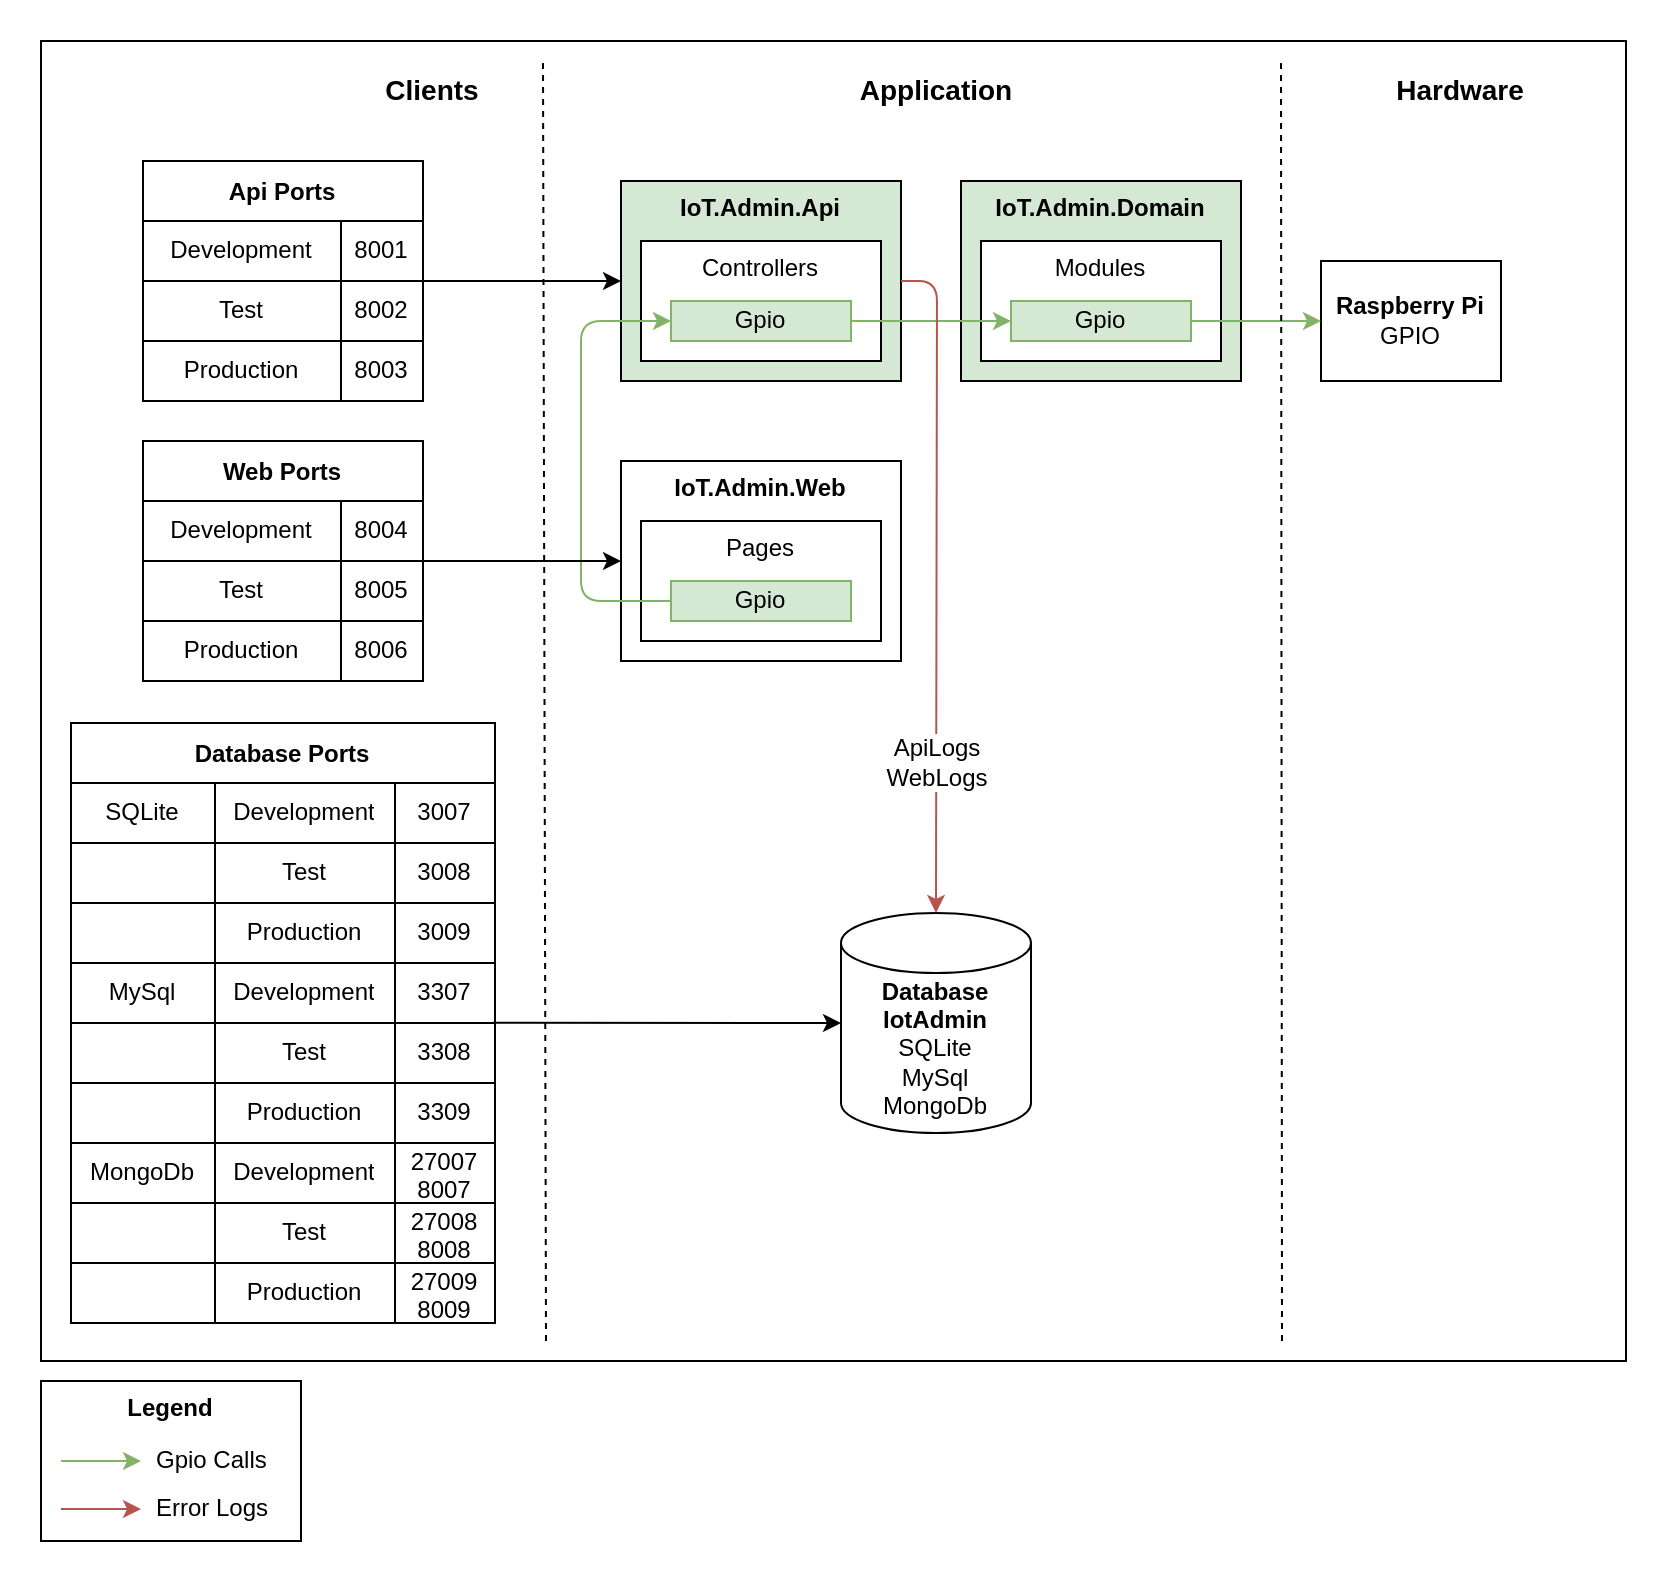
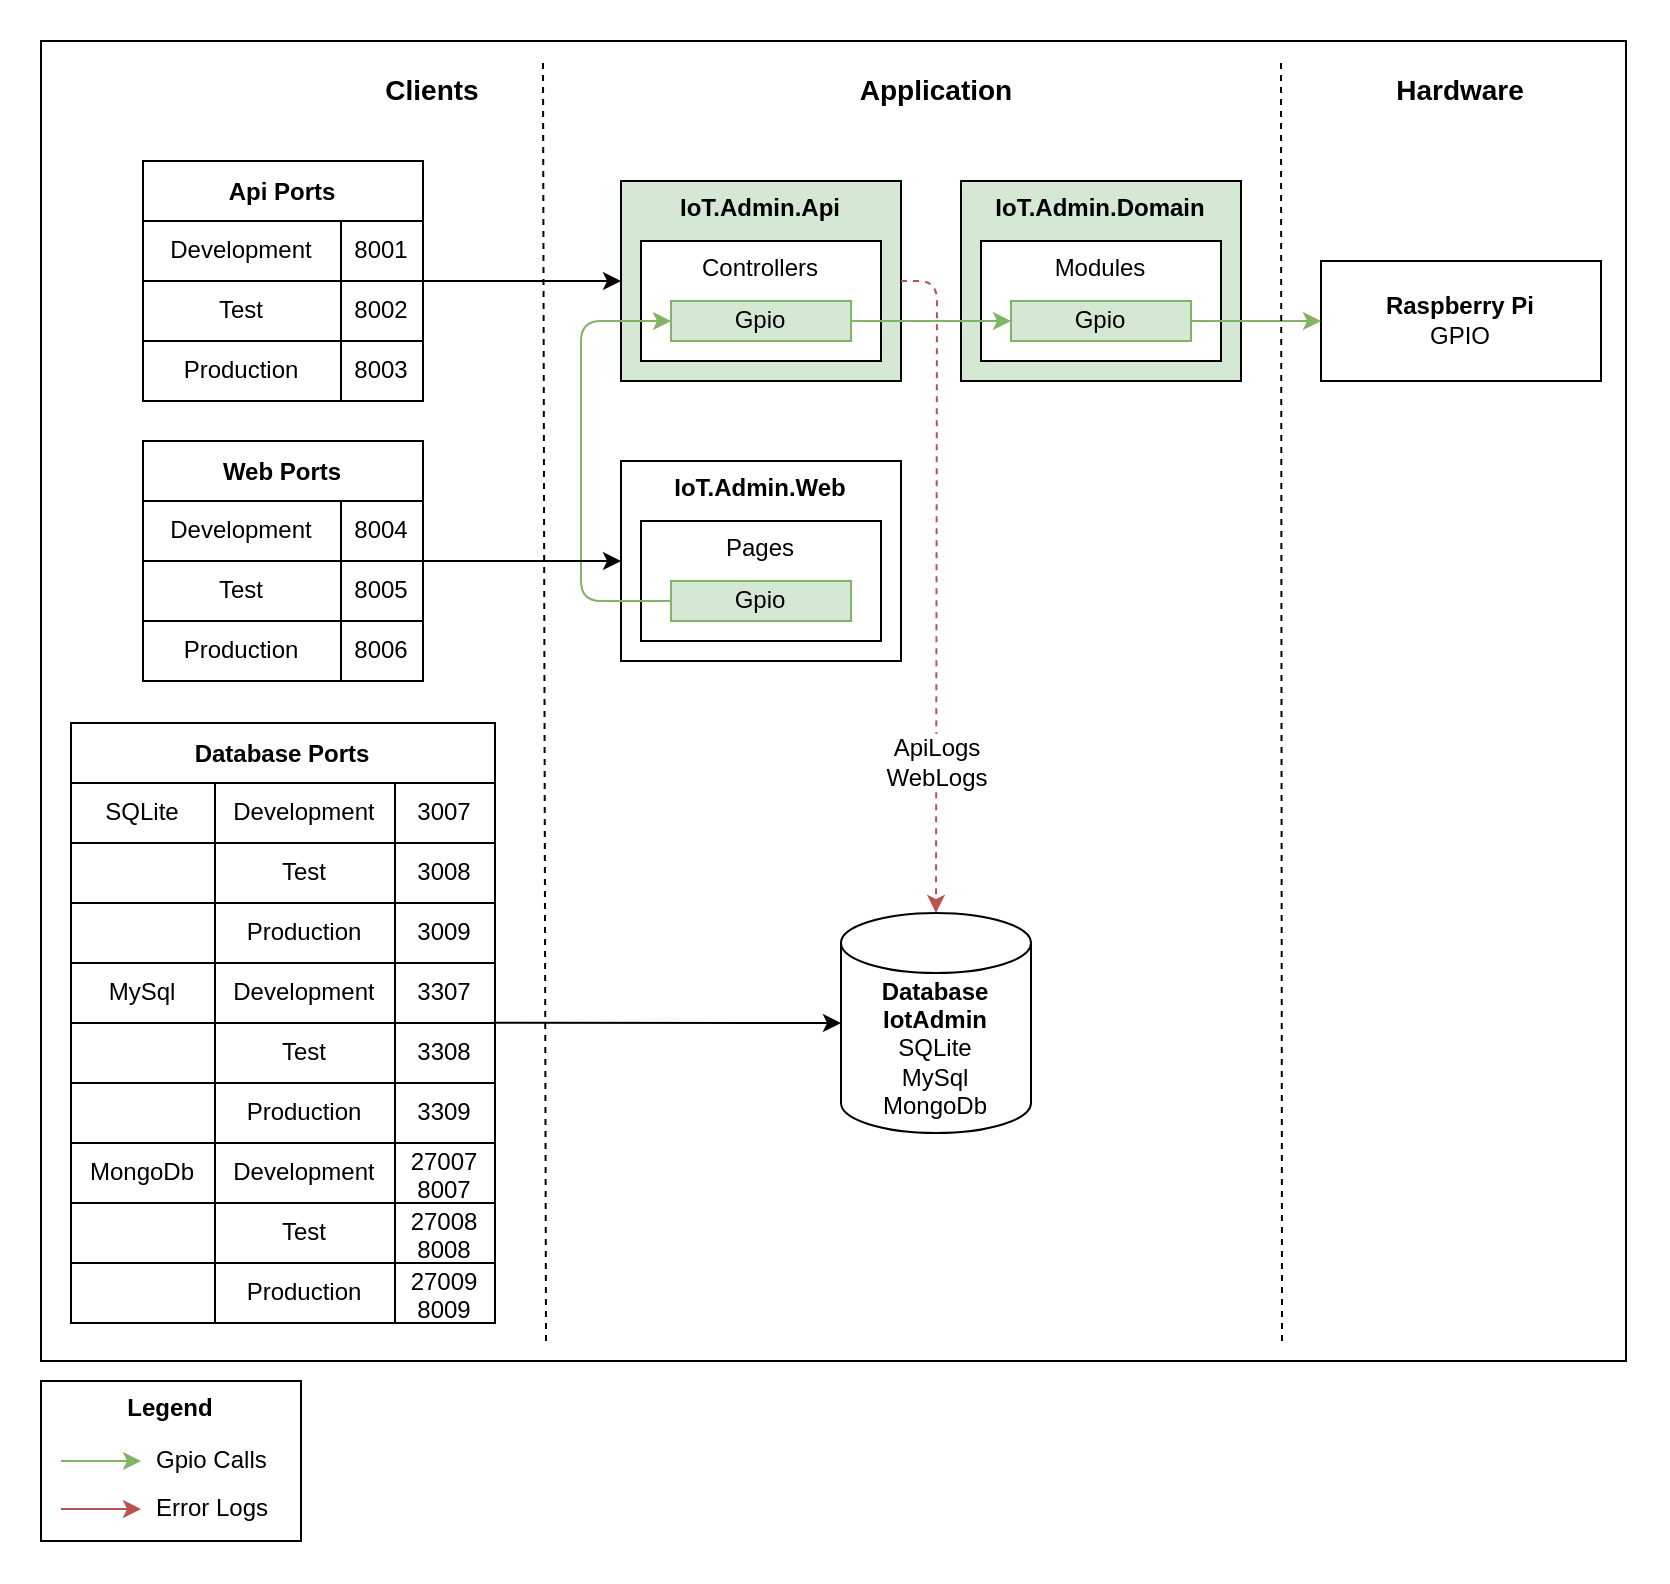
- <mxCell id="7" value="&lt;b&gt;Raspberry Pi&lt;/b&gt;&lt;br&gt;GPIO" style="rounded=0;whiteSpace=wrap;html=1;verticalAlign=middle;" parent="1" vertex="1"><mxGeometry x="660" y="130" width="90" height="60" as="geometry" /></mxCell>
+ <mxCell id="7" value="&lt;b&gt;Raspberry Pi&lt;/b&gt;&lt;br&gt;GPIO" style="rounded=0;whiteSpace=wrap;html=1;verticalAlign=middle;" parent="1" vertex="1"><mxGeometry x="660" y="130" width="140" height="60" as="geometry" /></mxCell>
- <mxCell id="29" style="edgeStyle=none;html=1;entryX=0.5;entryY=0;entryDx=0;entryDy=0;entryPerimeter=0;fillColor=#f8cecc;strokeColor=#b85450;exitX=1;exitY=0.5;exitDx=0;exitDy=0;" parent="1" source="8" target="12" edge="1"><mxGeometry relative="1" as="geometry"><mxPoint x="461" y="120" as="sourcePoint" /><mxPoint x="420" y="400" as="targetPoint" /><Array as="points"><mxPoint x="468" y="140" /></Array></mxGeometry></mxCell>
+ <mxCell id="29" style="edgeStyle=none;html=1;entryX=0.5;entryY=0;entryDx=0;entryDy=0;entryPerimeter=0;fillColor=#f8cecc;strokeColor=#b85450;exitX=1;exitY=0.5;exitDx=0;exitDy=0;dashed=1;" parent="1" source="8" target="12" edge="1"><mxGeometry relative="1" as="geometry"><mxPoint x="461" y="120" as="sourcePoint" /><mxPoint x="420" y="400" as="targetPoint" /><Array as="points"><mxPoint x="468" y="140" /></Array></mxGeometry></mxCell>
